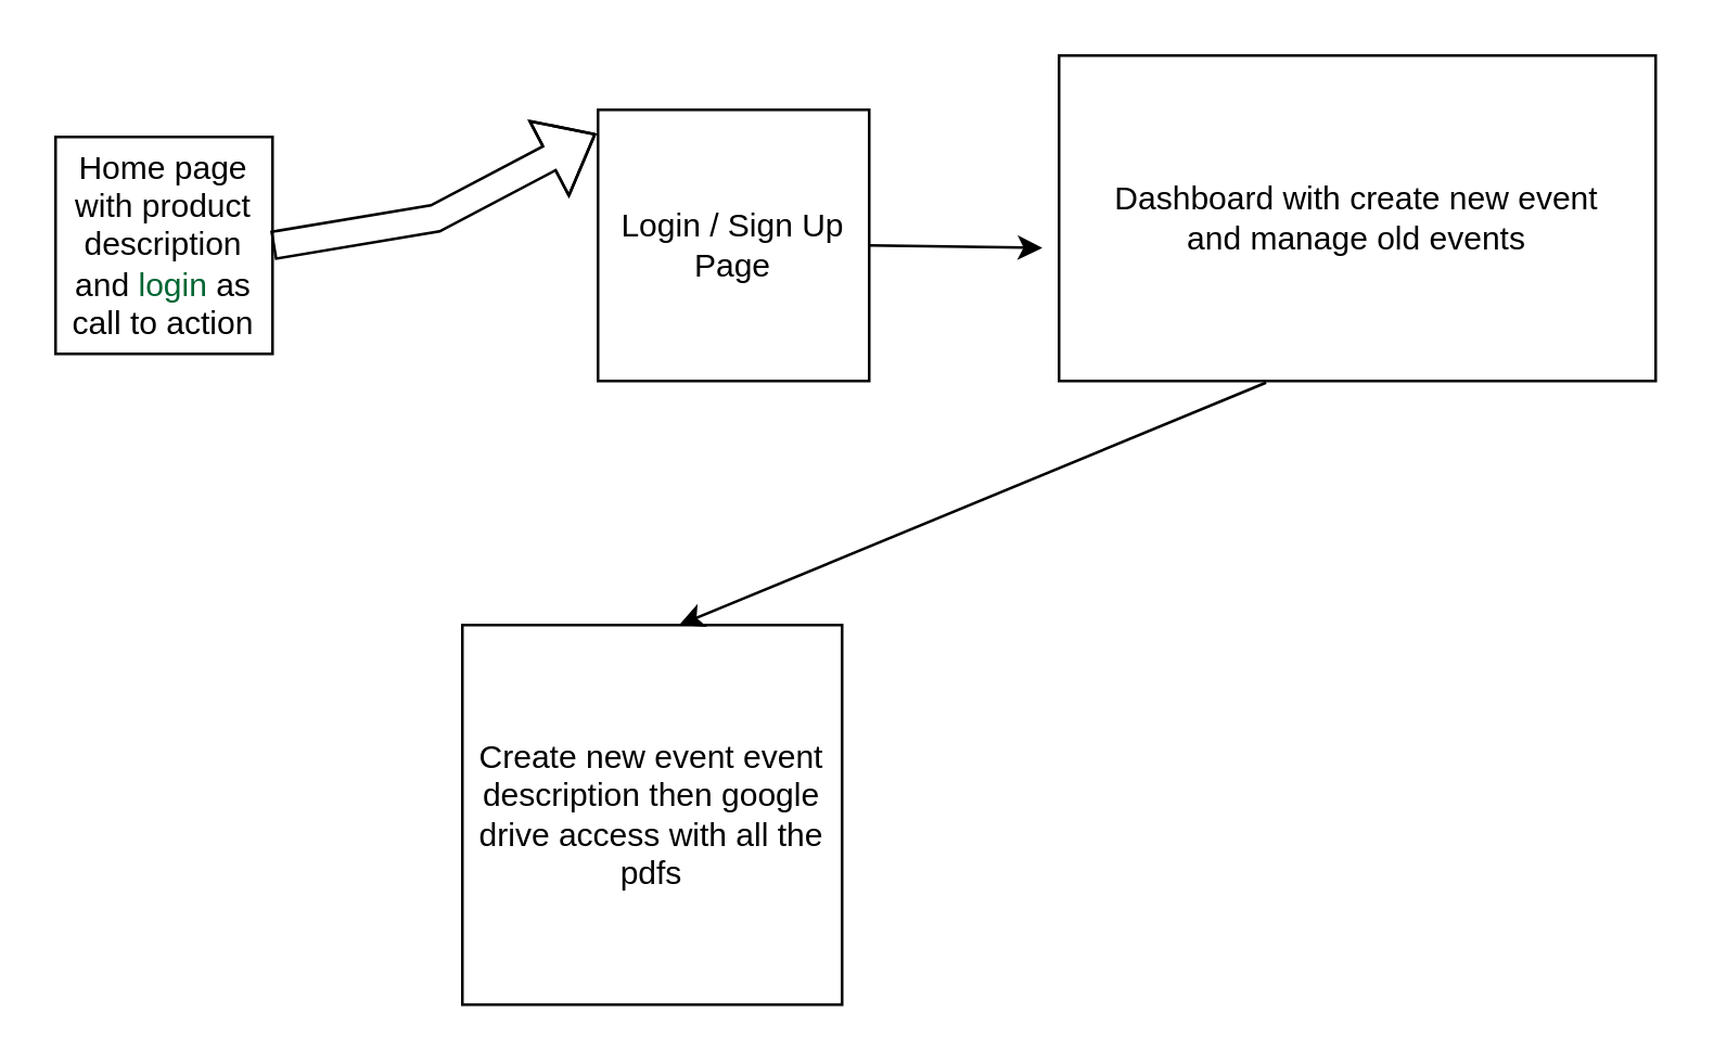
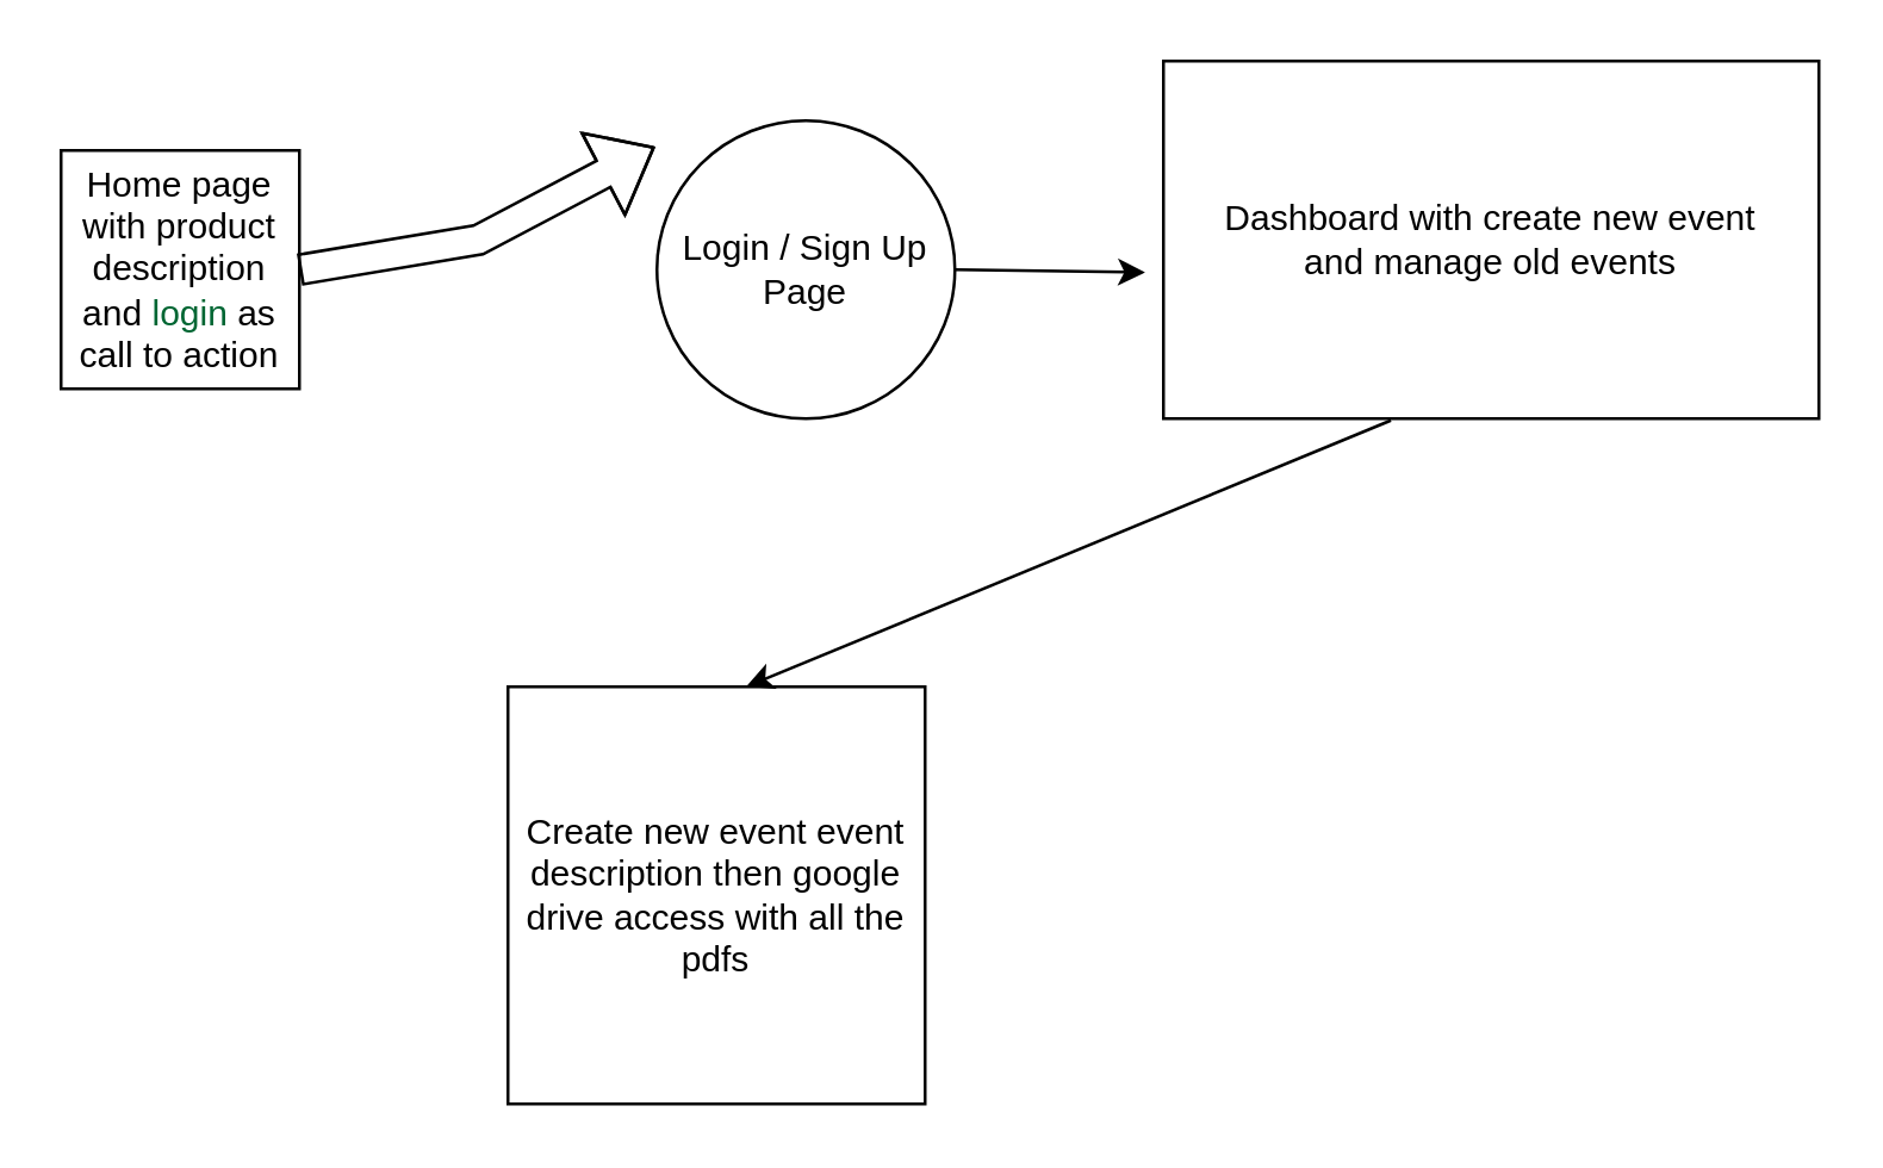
- <mxCell id="2" value="Login / Sign Up Page" style="whiteSpace=wrap;html=1;aspect=fixed;" vertex="1" parent="1"><mxGeometry x="220" y="40" width="100" height="100" as="geometry" /></mxCell>
+ <mxCell id="2" value="Login / Sign Up Page" style="ellipse;whiteSpace=wrap;html=1;aspect=fixed;" vertex="1" parent="1"><mxGeometry x="220" y="40" width="100" height="100" as="geometry" /></mxCell>
